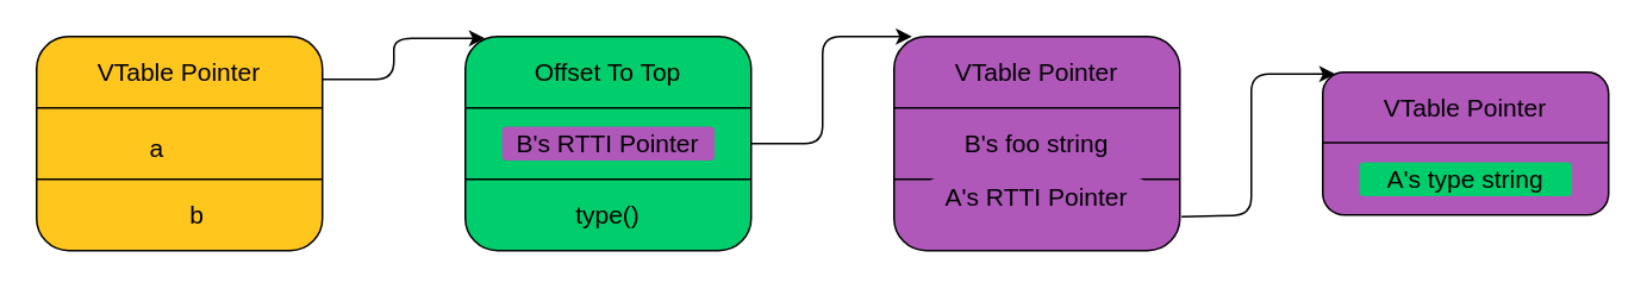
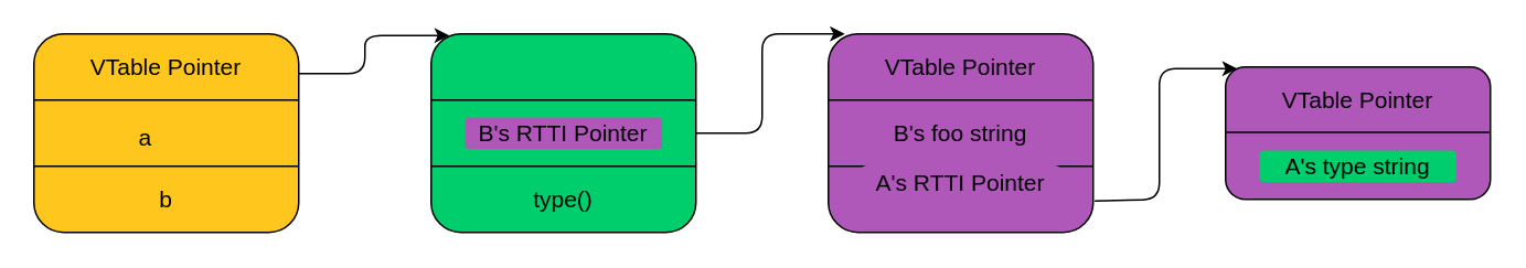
- <mxCell id="16" value="&lt;font style=&quot;font-size: 14px;&quot;&gt;Offset To Top&lt;/font&gt;" style="rounded=1;whiteSpace=wrap;html=1;fillColor=#00CD6C;strokeColor=#00CD6C;" vertex="1" parent="1"><mxGeometry x="280" y="30" width="120" height="20" as="geometry" /></mxCell>
- <mxCell id="15" value="&lt;font style=&quot;font-size: 14px;&quot;&gt;b&lt;/font&gt;" style="rounded=1;whiteSpace=wrap;html=1;fillColor=#FFC61E;strokeColor=#FFC61E;" vertex="1" parent="1"><mxGeometry x="50" y="110" width="120" height="20" as="geometry" /></mxCell>
+ <mxCell id="15" value="&lt;font style=&quot;font-size: 14px;&quot;&gt;b&lt;/font&gt;" style="rounded=1;whiteSpace=wrap;html=1;fillColor=#FFC61E;strokeColor=#FFC61E;" vertex="1" parent="1"><mxGeometry x="40" y="110" width="120" height="20" as="geometry" /></mxCell>
